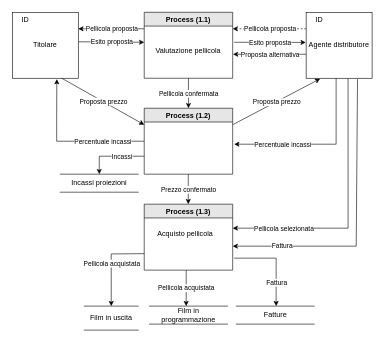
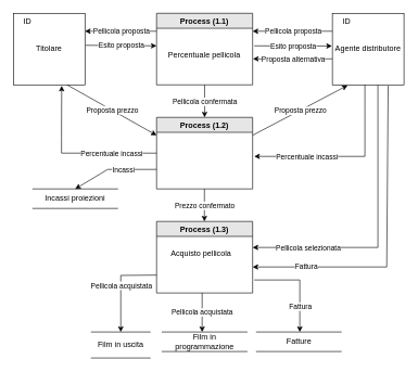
- <mxCell id="14" value="" style="endArrow=classic;html=1;rounded=0;exitX=0;exitY=0.25;exitDx=0;exitDy=0;entryX=1;entryY=0.25;entryDx=0;entryDy=0;dashed=1;" parent="1" source="6" target="12" edge="1"><mxGeometry relative="1" as="geometry"><mxPoint x="260" y="270" as="sourcePoint" /><mxPoint x="470" y="40" as="targetPoint" /><Array as="points" /></mxGeometry></mxCell>
+ <mxCell id="14" value="" style="endArrow=classic;html=1;rounded=0;exitX=0;exitY=0.25;exitDx=0;exitDy=0;entryX=1;entryY=0.25;entryDx=0;entryDy=0;" parent="1" source="6" target="12" edge="1"><mxGeometry relative="1" as="geometry"><mxPoint x="260" y="270" as="sourcePoint" /><mxPoint x="470" y="40" as="targetPoint" /><Array as="points" /></mxGeometry></mxCell>
- <mxCell id="13" value="Valutazione pellicola" style="text;html=1;align=center;verticalAlign=middle;resizable=0;points=[];autosize=1;strokeColor=none;fillColor=none;" parent="12" vertex="1"><mxGeometry x="7.5" y="50" width="130" height="30" as="geometry" /></mxCell>
+ <mxCell id="13" value="Percentuale pellicola" style="text;html=1;align=center;verticalAlign=middle;resizable=0;points=[];autosize=1;strokeColor=none;fillColor=none;" parent="12" vertex="1"><mxGeometry x="7.5" y="50" width="130" height="30" as="geometry" /></mxCell>
- <mxCell id="11" value="Incassi proiezioni" style="shape=partialRectangle;whiteSpace=wrap;html=1;left=0;right=0;fillColor=none;" parent="1" vertex="1"><mxGeometry x="100" y="290" width="130" height="30" as="geometry" /></mxCell>
+ <mxCell id="11" value="Incassi proiezioni" style="shape=partialRectangle;whiteSpace=wrap;html=1;left=0;right=0;fillColor=none;" parent="1" vertex="1"><mxGeometry x="50" y="290" width="130" height="30" as="geometry" /></mxCell>
